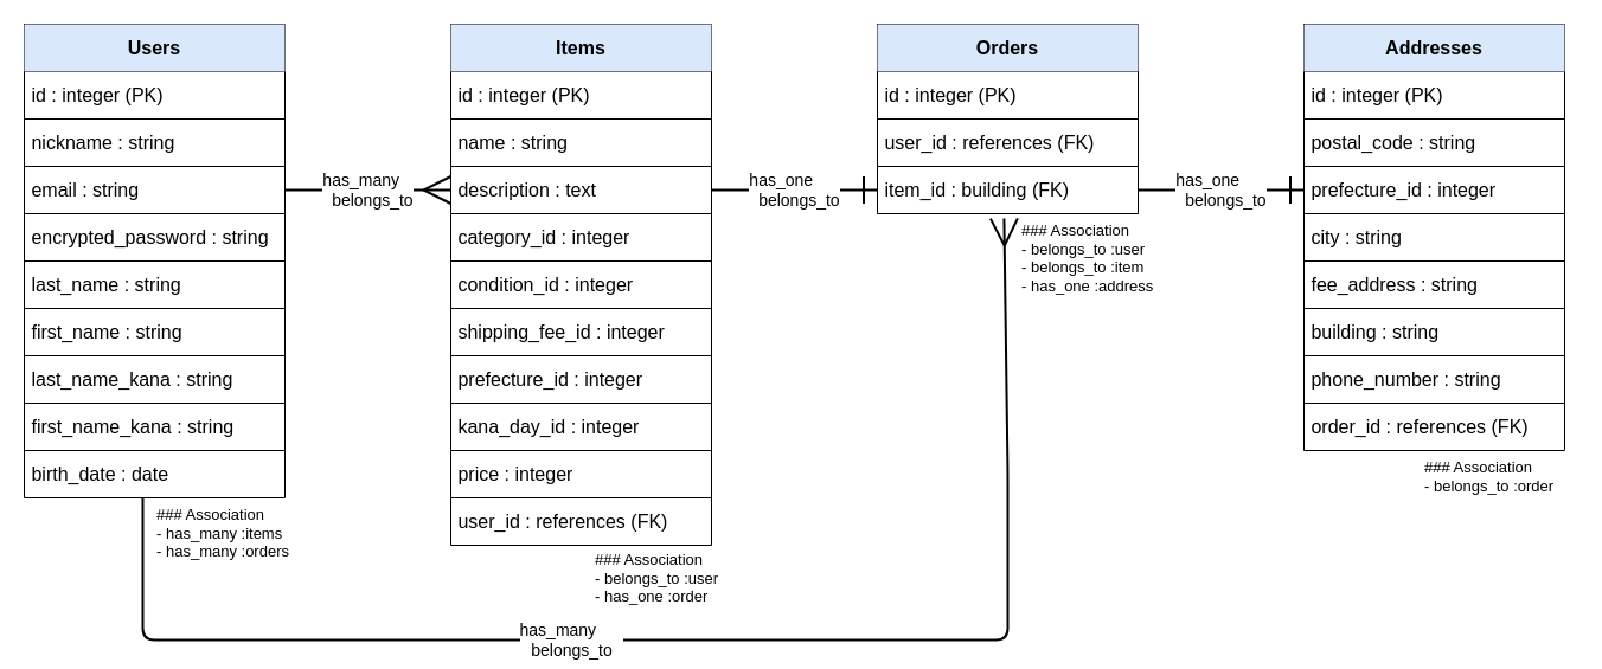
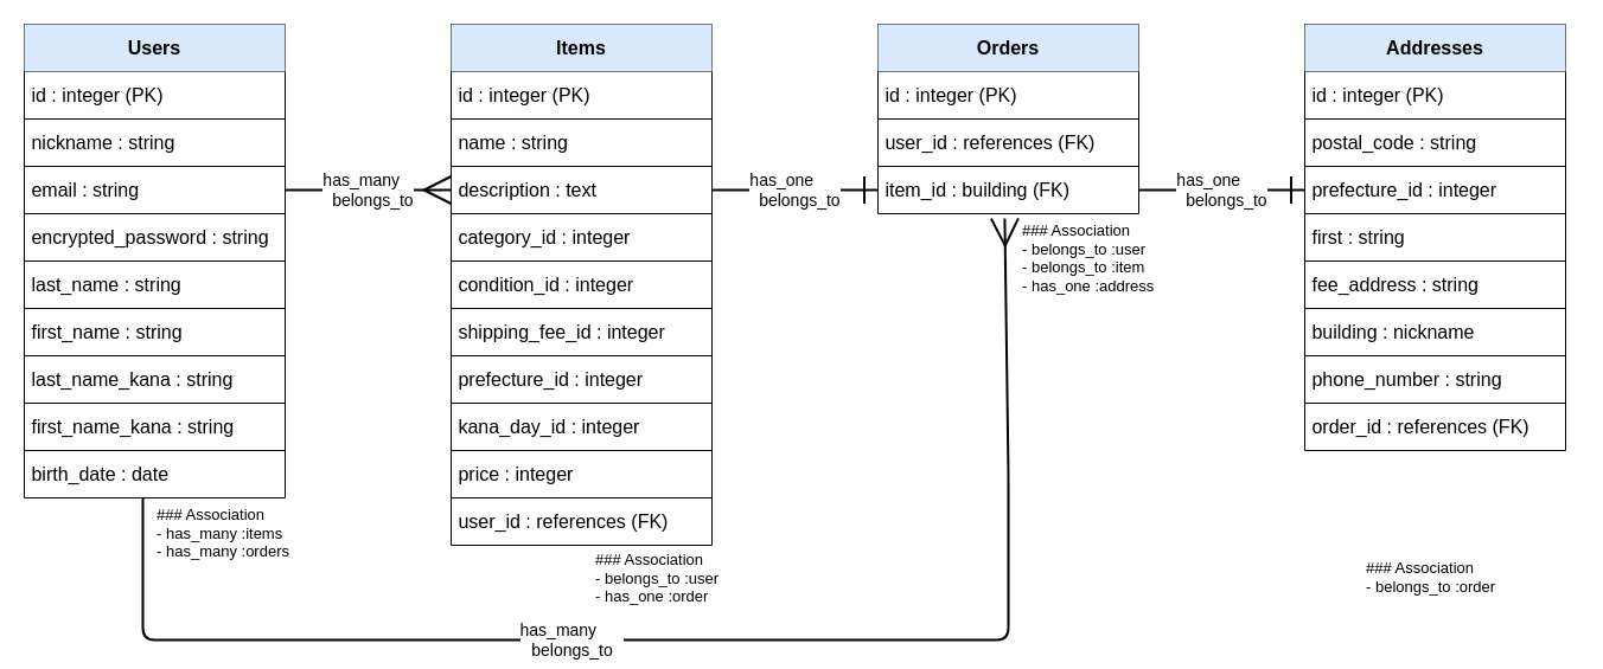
- <mxCell id="12" value="&lt;font style=&quot;font-size: 16px;&quot;&gt;&amp;nbsp;city : string&lt;/font&gt;" style="shape=partialRectangle;html=1;whiteSpace=wrap;connectable=0;strokeColor=inherit;overflow=hidden;fillColor=none;top=0;left=0;bottom=0;right=0;pointerEvents=1;align=left;" vertex="1" parent="11"><mxGeometry width="220" height="40" as="geometry"><mxRectangle width="220" height="40" as="alternateBounds" /></mxGeometry></mxCell>
+ <mxCell id="12" value="&lt;font style=&quot;font-size: 16px;&quot;&gt;&amp;nbsp;first : string&lt;/font&gt;" style="shape=partialRectangle;html=1;whiteSpace=wrap;connectable=0;strokeColor=inherit;overflow=hidden;fillColor=none;top=0;left=0;bottom=0;right=0;pointerEvents=1;align=left;" vertex="1" parent="11"><mxGeometry width="220" height="40" as="geometry"><mxRectangle width="220" height="40" as="alternateBounds" /></mxGeometry></mxCell>
- <mxCell id="16" value="&lt;font style=&quot;font-size: 16px;&quot;&gt;&amp;nbsp;building : string&lt;/font&gt;" style="shape=partialRectangle;html=1;whiteSpace=wrap;connectable=0;strokeColor=inherit;overflow=hidden;fillColor=none;top=0;left=0;bottom=0;right=0;pointerEvents=1;align=left;" vertex="1" parent="15"><mxGeometry width="220" height="40" as="geometry"><mxRectangle width="220" height="40" as="alternateBounds" /></mxGeometry></mxCell>
+ <mxCell id="16" value="&lt;font style=&quot;font-size: 16px;&quot;&gt;&amp;nbsp;building : nickname&lt;/font&gt;" style="shape=partialRectangle;html=1;whiteSpace=wrap;connectable=0;strokeColor=inherit;overflow=hidden;fillColor=none;top=0;left=0;bottom=0;right=0;pointerEvents=1;align=left;" vertex="1" parent="15"><mxGeometry width="220" height="40" as="geometry"><mxRectangle width="220" height="40" as="alternateBounds" /></mxGeometry></mxCell>
- <mxCell id="81" value="### Association&#10;- belongs_to :order" style="text;whiteSpace=wrap;fontSize=13;" vertex="1" parent="1"><mxGeometry x="1200" y="380" width="130" height="50" as="geometry" /></mxCell>
+ <mxCell id="81" value="### Association&#10;- belongs_to :order" style="text;whiteSpace=wrap;fontSize=13;" vertex="1" parent="1"><mxGeometry x="1150" y="465" width="130" height="50" as="geometry" /></mxCell>
